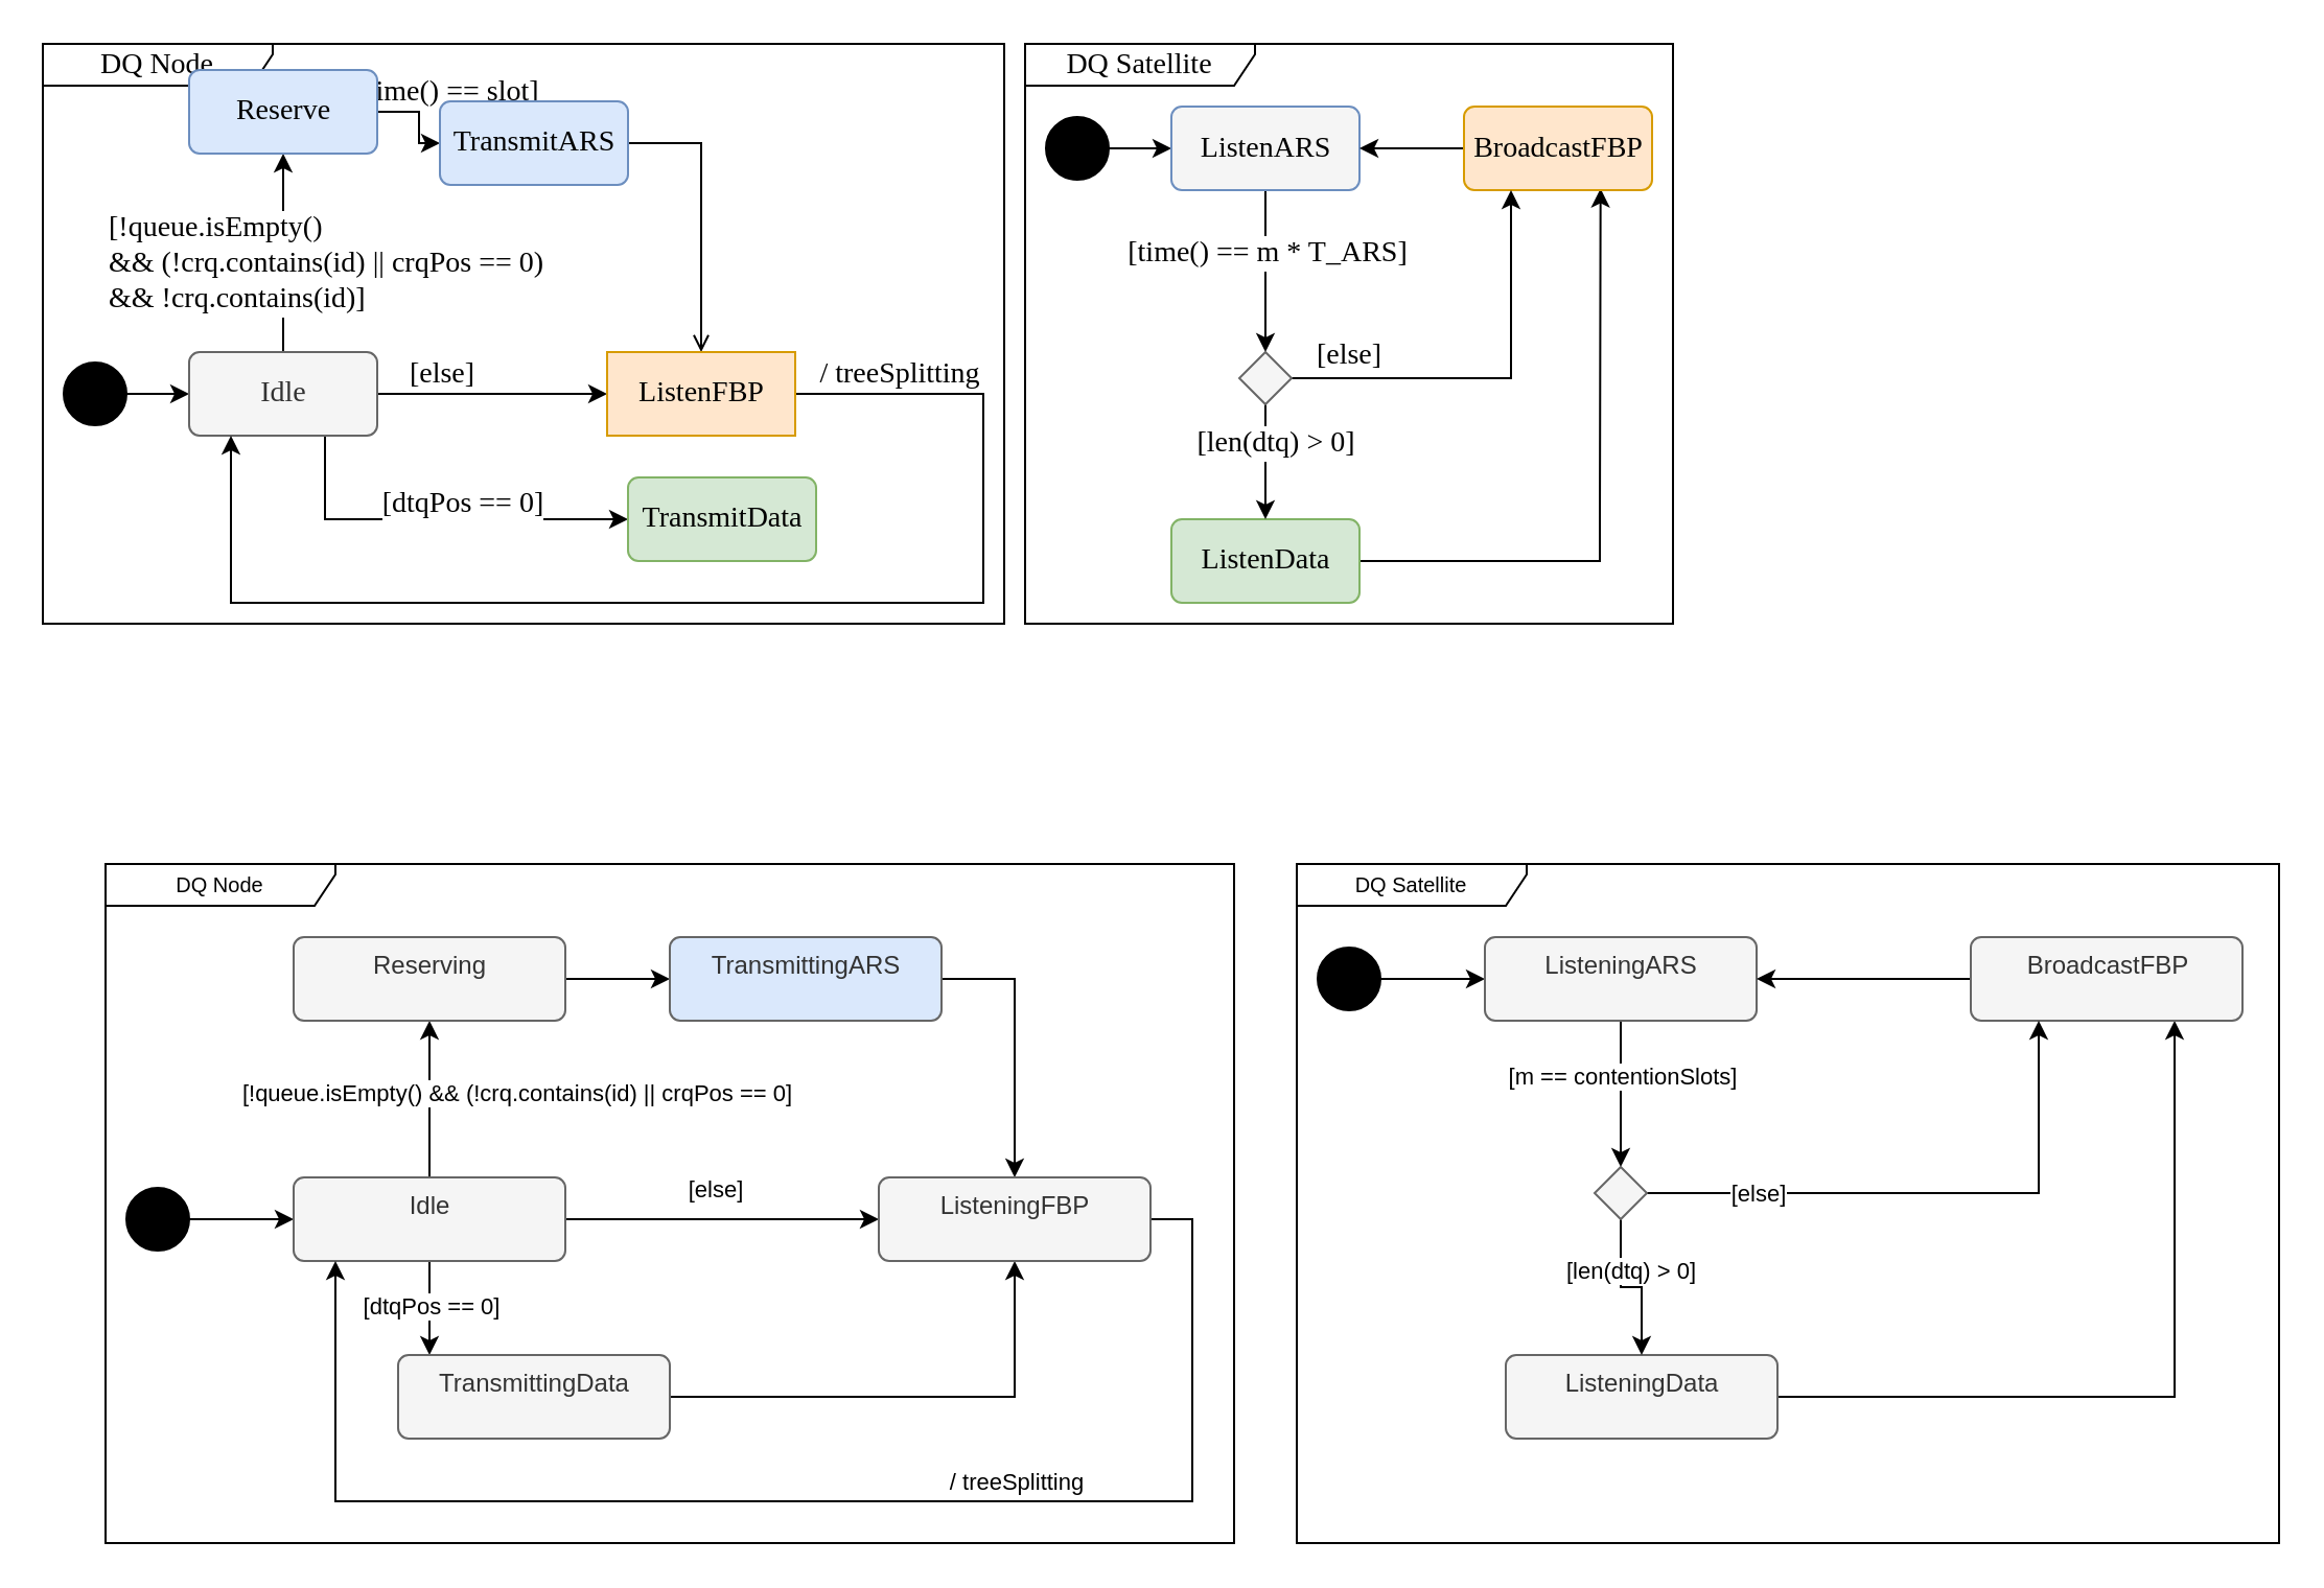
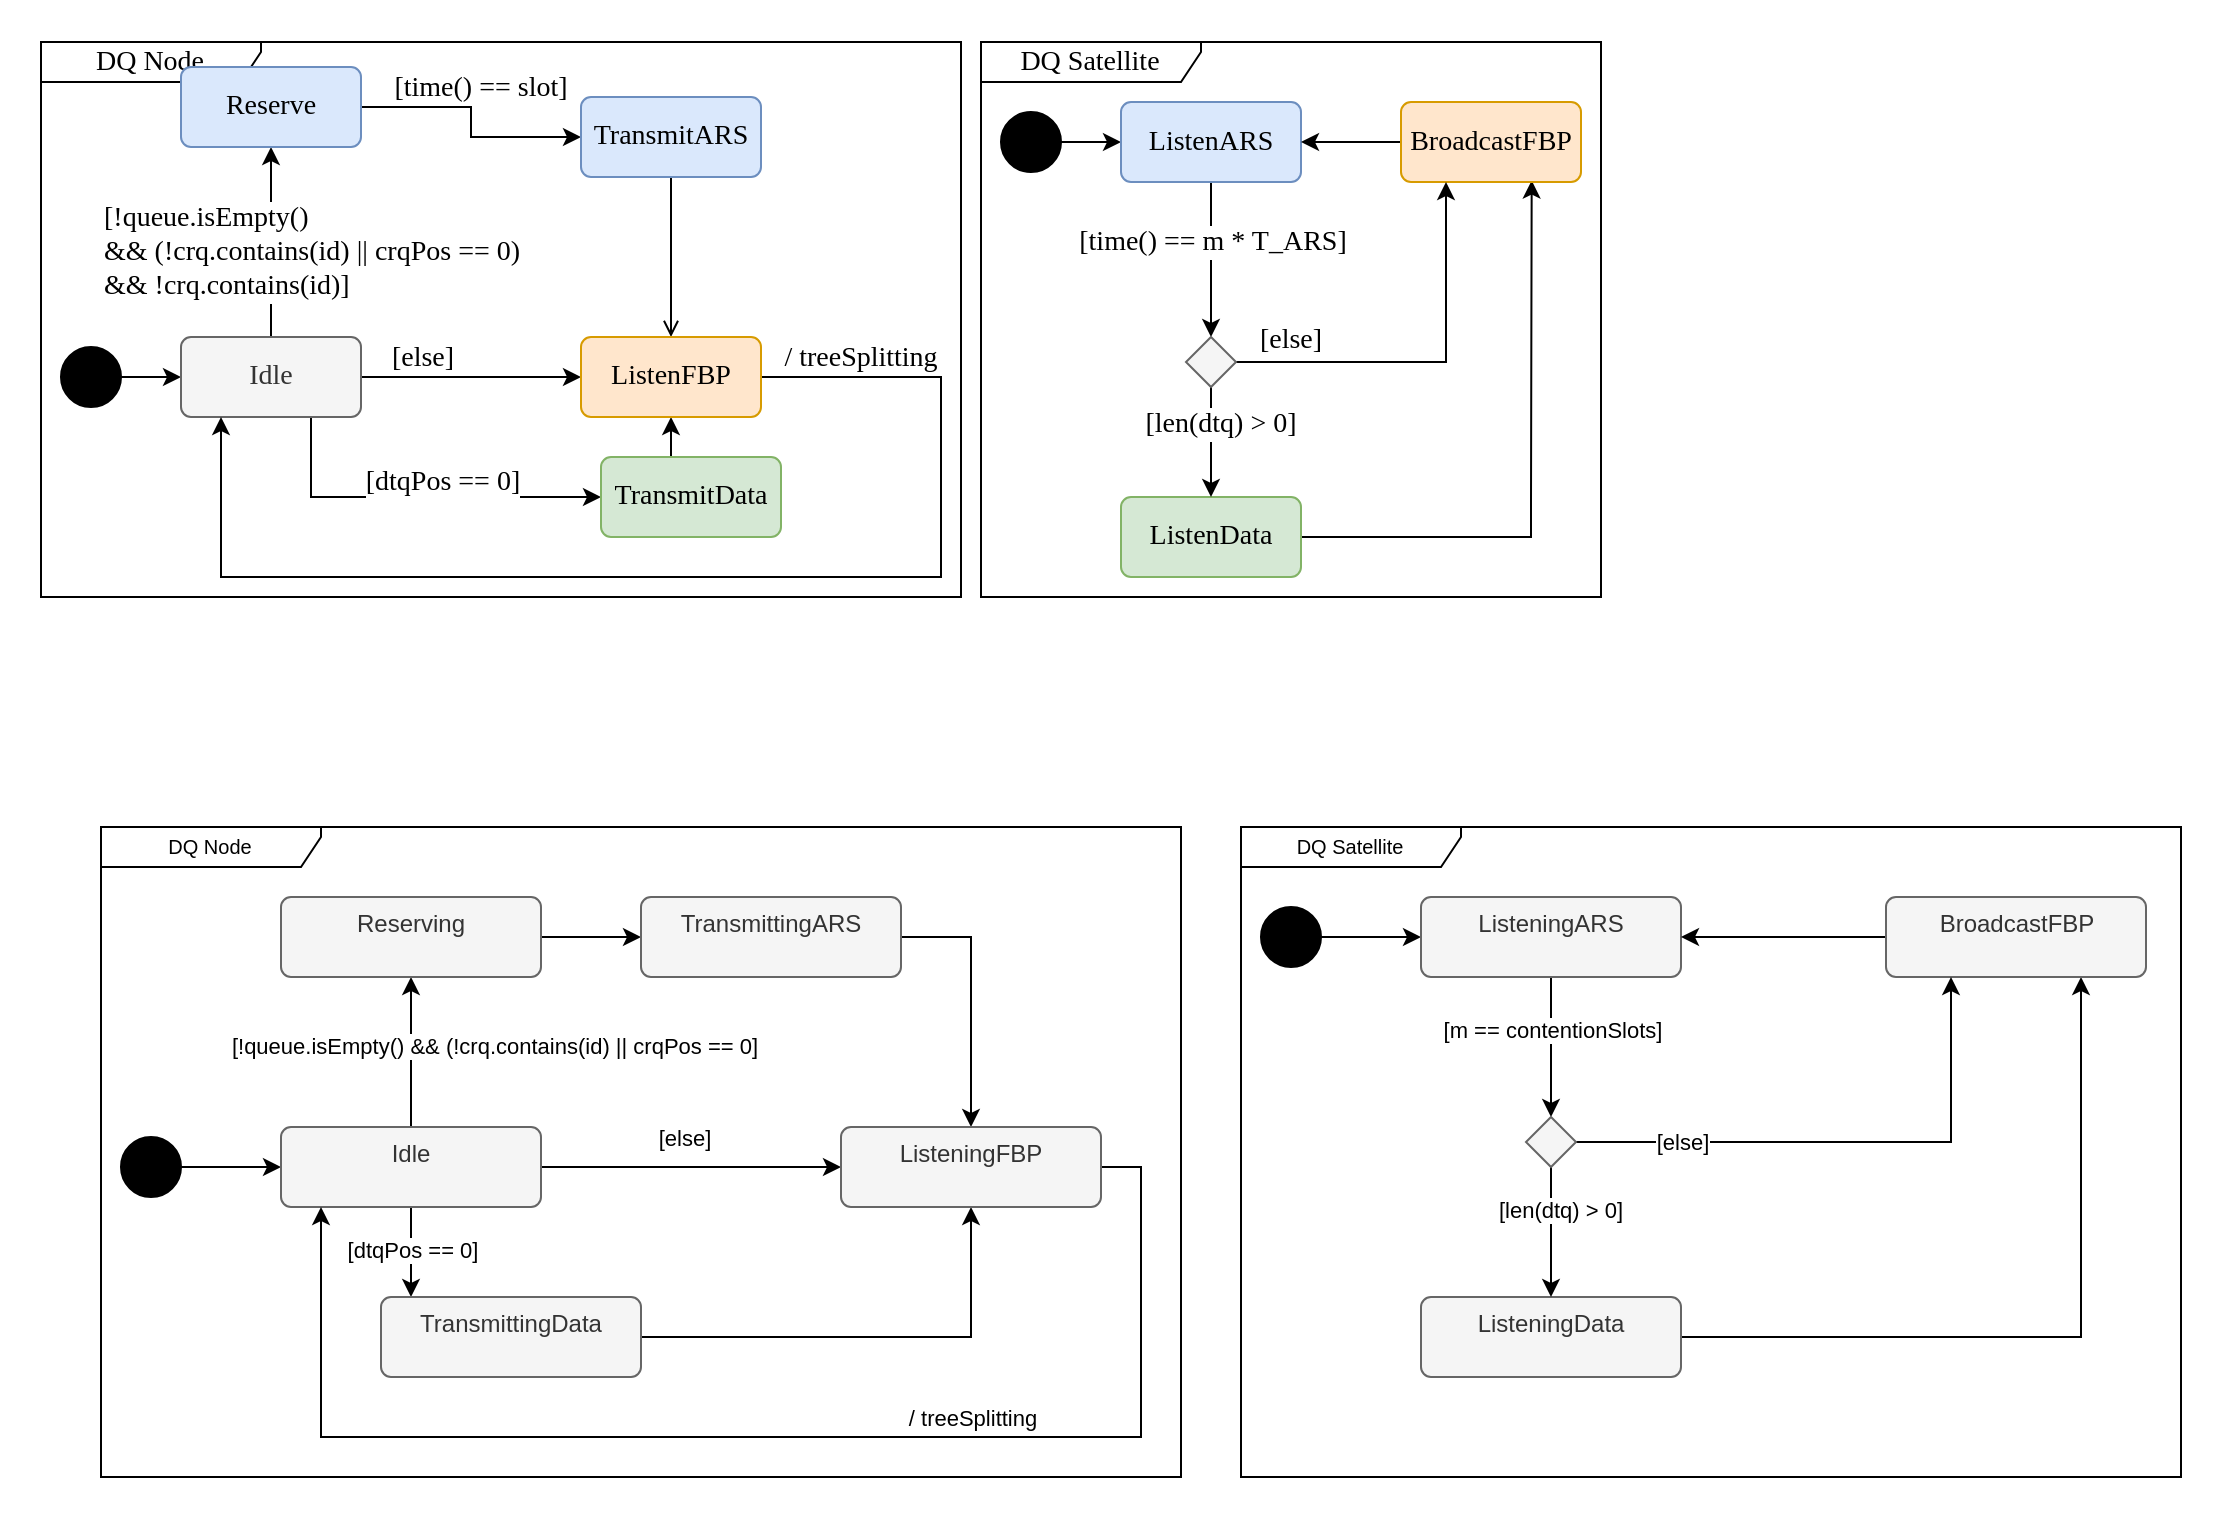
- <mxCell id="56" value="TransmitARS" style="html=1;align=center;verticalAlign=middle;rounded=1;absoluteArcSize=1;arcSize=10;dashed=0;fillColor=#dae8fc;strokeColor=#6c8ebf;fontFamily=Times New Roman;fontSize=14;" vertex="1" parent="1"><mxGeometry x="210" y="48" width="90" height="40" as="geometry" /></mxCell>
+ <mxCell id="56" value="TransmitARS" style="html=1;align=center;verticalAlign=middle;rounded=1;absoluteArcSize=1;arcSize=10;dashed=0;fillColor=#dae8fc;strokeColor=#6c8ebf;fontFamily=Times New Roman;fontSize=14;" vertex="1" parent="1"><mxGeometry x="290" y="48" width="90" height="40" as="geometry" /></mxCell>
- <mxCell id="61" value="ListenARS" style="html=1;align=center;verticalAlign=middle;rounded=1;absoluteArcSize=1;arcSize=10;dashed=0;fillColor=#f5f5f5;strokeColor=#6c8ebf;fontFamily=Times New Roman;fontSize=14;" vertex="1" parent="1"><mxGeometry x="560" y="50.5" width="90" height="40" as="geometry" /></mxCell>
+ <mxCell id="61" value="ListenARS" style="html=1;align=center;verticalAlign=middle;rounded=1;absoluteArcSize=1;arcSize=10;dashed=0;fillColor=#dae8fc;strokeColor=#6c8ebf;fontFamily=Times New Roman;fontSize=14;" vertex="1" parent="1"><mxGeometry x="560" y="50.5" width="90" height="40" as="geometry" /></mxCell>
- <mxCell id="55" value="ListenFBP" style="html=1;align=center;verticalAlign=middle;absoluteArcSize=1;arcSize=10;dashed=0;fillColor=#ffe6cc;strokeColor=#d79b00;fontFamily=Times New Roman;fontSize=14;rounded=0;" vertex="1" parent="1"><mxGeometry x="290" y="168" width="90" height="40" as="geometry" /></mxCell>
+ <mxCell id="55" value="ListenFBP" style="html=1;align=center;verticalAlign=middle;rounded=1;absoluteArcSize=1;arcSize=10;dashed=0;fillColor=#ffe6cc;strokeColor=#d79b00;fontFamily=Times New Roman;fontSize=14;" vertex="1" parent="1"><mxGeometry x="290" y="168" width="90" height="40" as="geometry" /></mxCell>
+ <mxCell id="51" style="edgeStyle=orthogonalEdgeStyle;rounded=0;orthogonalLoop=1;jettySize=auto;html=1;exitX=0.5;exitY=0;exitDx=0;exitDy=0;entryX=0.5;entryY=1;entryDx=0;entryDy=0;fontSize=14;" edge="1" parent="1" source="52" target="55"><mxGeometry relative="1" as="geometry" /></mxCell>
- <mxCell id="20" value="TransmittingARS" style="html=1;align=center;verticalAlign=top;rounded=1;absoluteArcSize=1;arcSize=10;dashed=0;fillColor=#dae8fc;fontColor=#333333;strokeColor=#666666;" parent="1" vertex="1"><mxGeometry x="320" y="448" width="130" height="40" as="geometry" /></mxCell>
+ <mxCell id="20" value="TransmittingARS" style="html=1;align=center;verticalAlign=top;rounded=1;absoluteArcSize=1;arcSize=10;dashed=0;fillColor=#f5f5f5;fontColor=#333333;strokeColor=#666666;" parent="1" vertex="1"><mxGeometry x="320" y="448" width="130" height="40" as="geometry" /></mxCell>
- <mxCell id="28" value="ListeningData" style="html=1;align=center;verticalAlign=top;rounded=1;absoluteArcSize=1;arcSize=10;dashed=0;fillColor=#f5f5f5;fontColor=#333333;strokeColor=#666666;" parent="1" vertex="1"><mxGeometry x="720" y="648" width="130" height="40" as="geometry" /></mxCell>
+ <mxCell id="28" value="ListeningData" style="html=1;align=center;verticalAlign=top;rounded=1;absoluteArcSize=1;arcSize=10;dashed=0;fillColor=#f5f5f5;fontColor=#333333;strokeColor=#666666;" parent="1" vertex="1"><mxGeometry x="710" y="648" width="130" height="40" as="geometry" /></mxCell>
